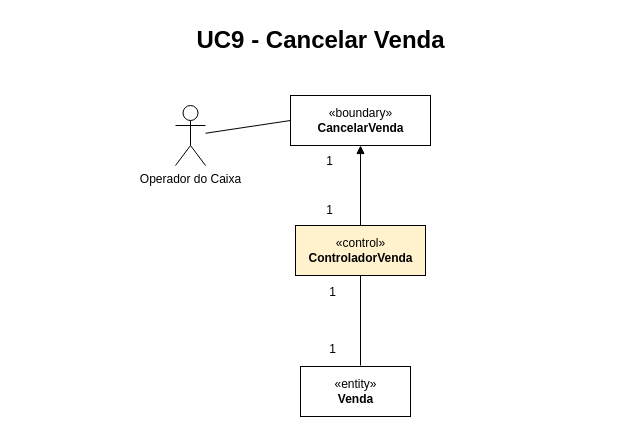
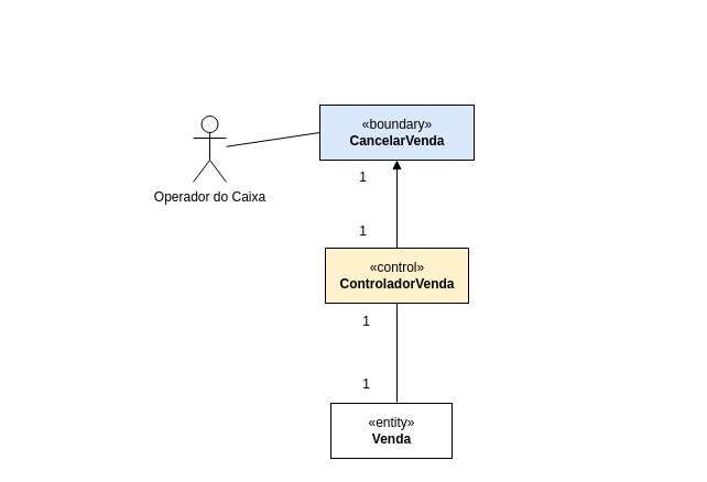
- <mxCell id="13" value="UC9 - Cancelar Venda" style="text;strokeColor=none;fillColor=none;html=1;fontSize=24;fontStyle=1;verticalAlign=middle;align=center;" vertex="1" parent="1"><mxGeometry x="20" y="20" width="600" height="40" as="geometry" /></mxCell>
- <mxCell id="2" value="«boundary»&lt;br&gt;&lt;b&gt;CancelarVenda&lt;/b&gt;" style="html=1;" vertex="1" parent="1"><mxGeometry x="290" y="95" width="140" height="50" as="geometry" /></mxCell>
+ <mxCell id="2" value="«boundary»&lt;br&gt;&lt;b&gt;CancelarVenda&lt;/b&gt;" style="html=1;fillColor=#dae8fc;" vertex="1" parent="1"><mxGeometry x="290" y="95" width="140" height="50" as="geometry" /></mxCell>
